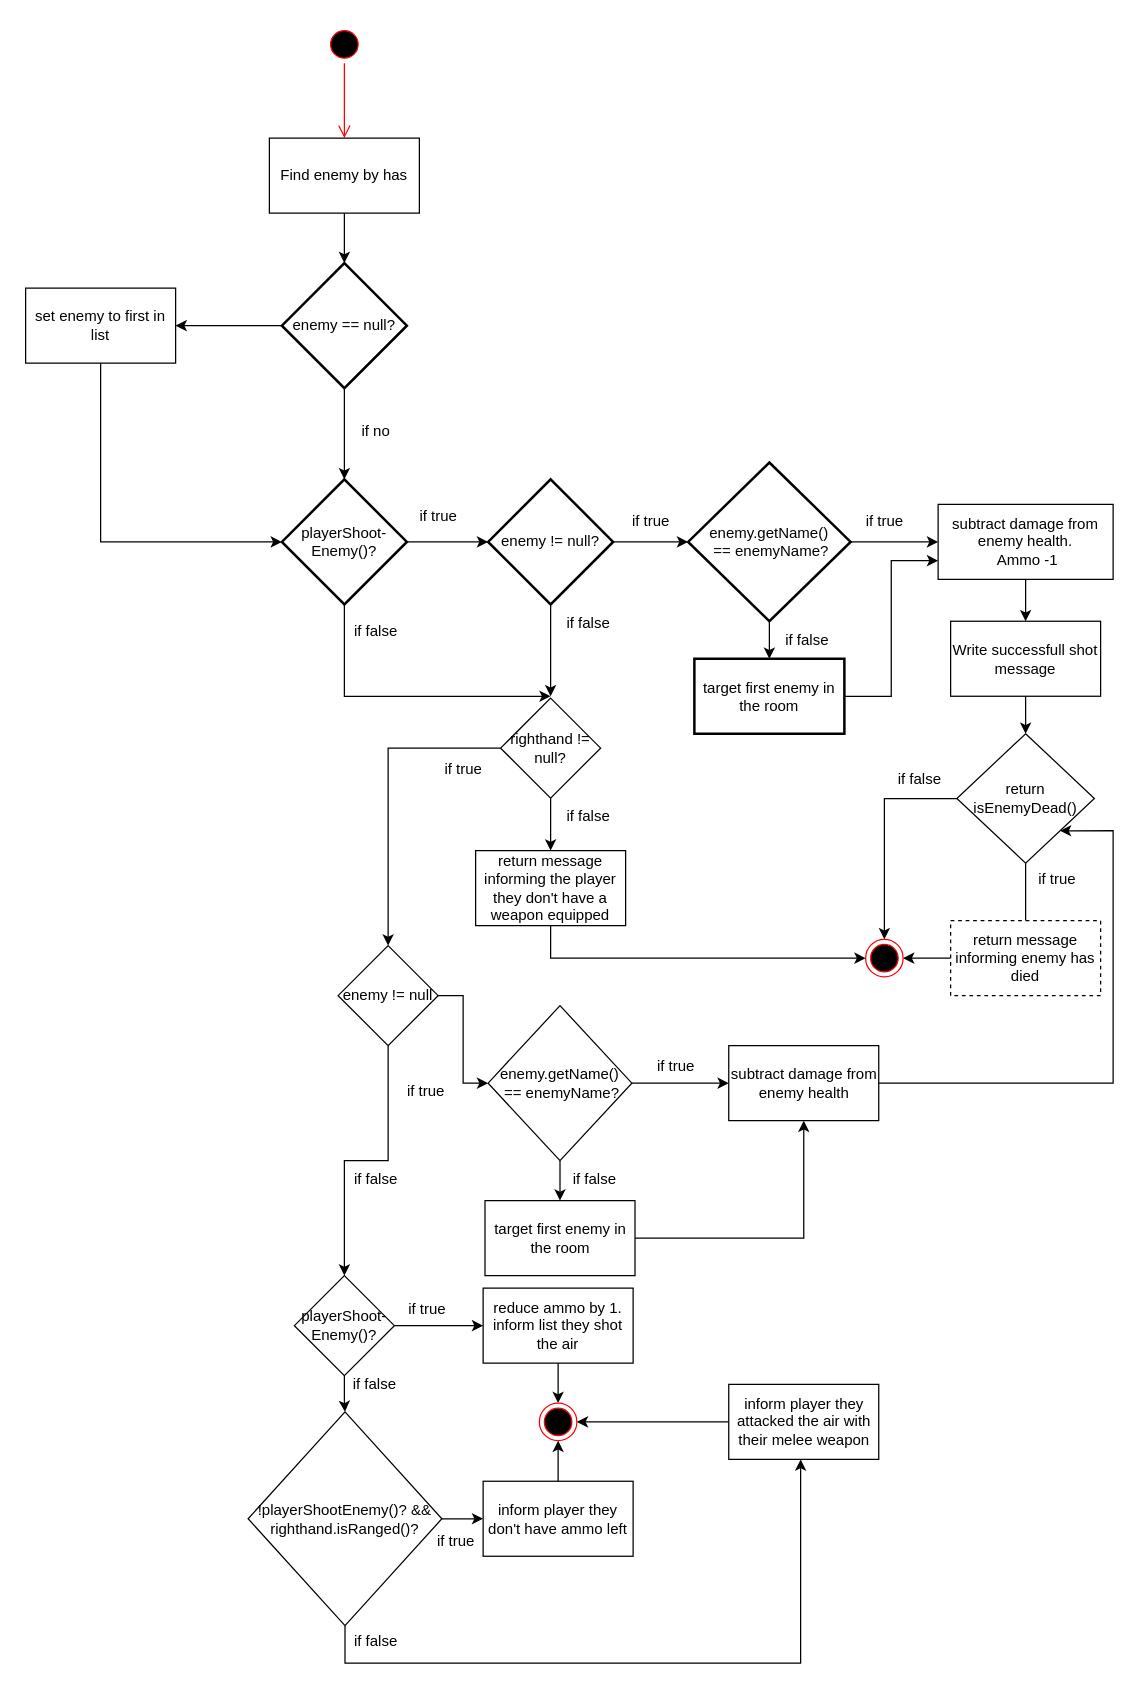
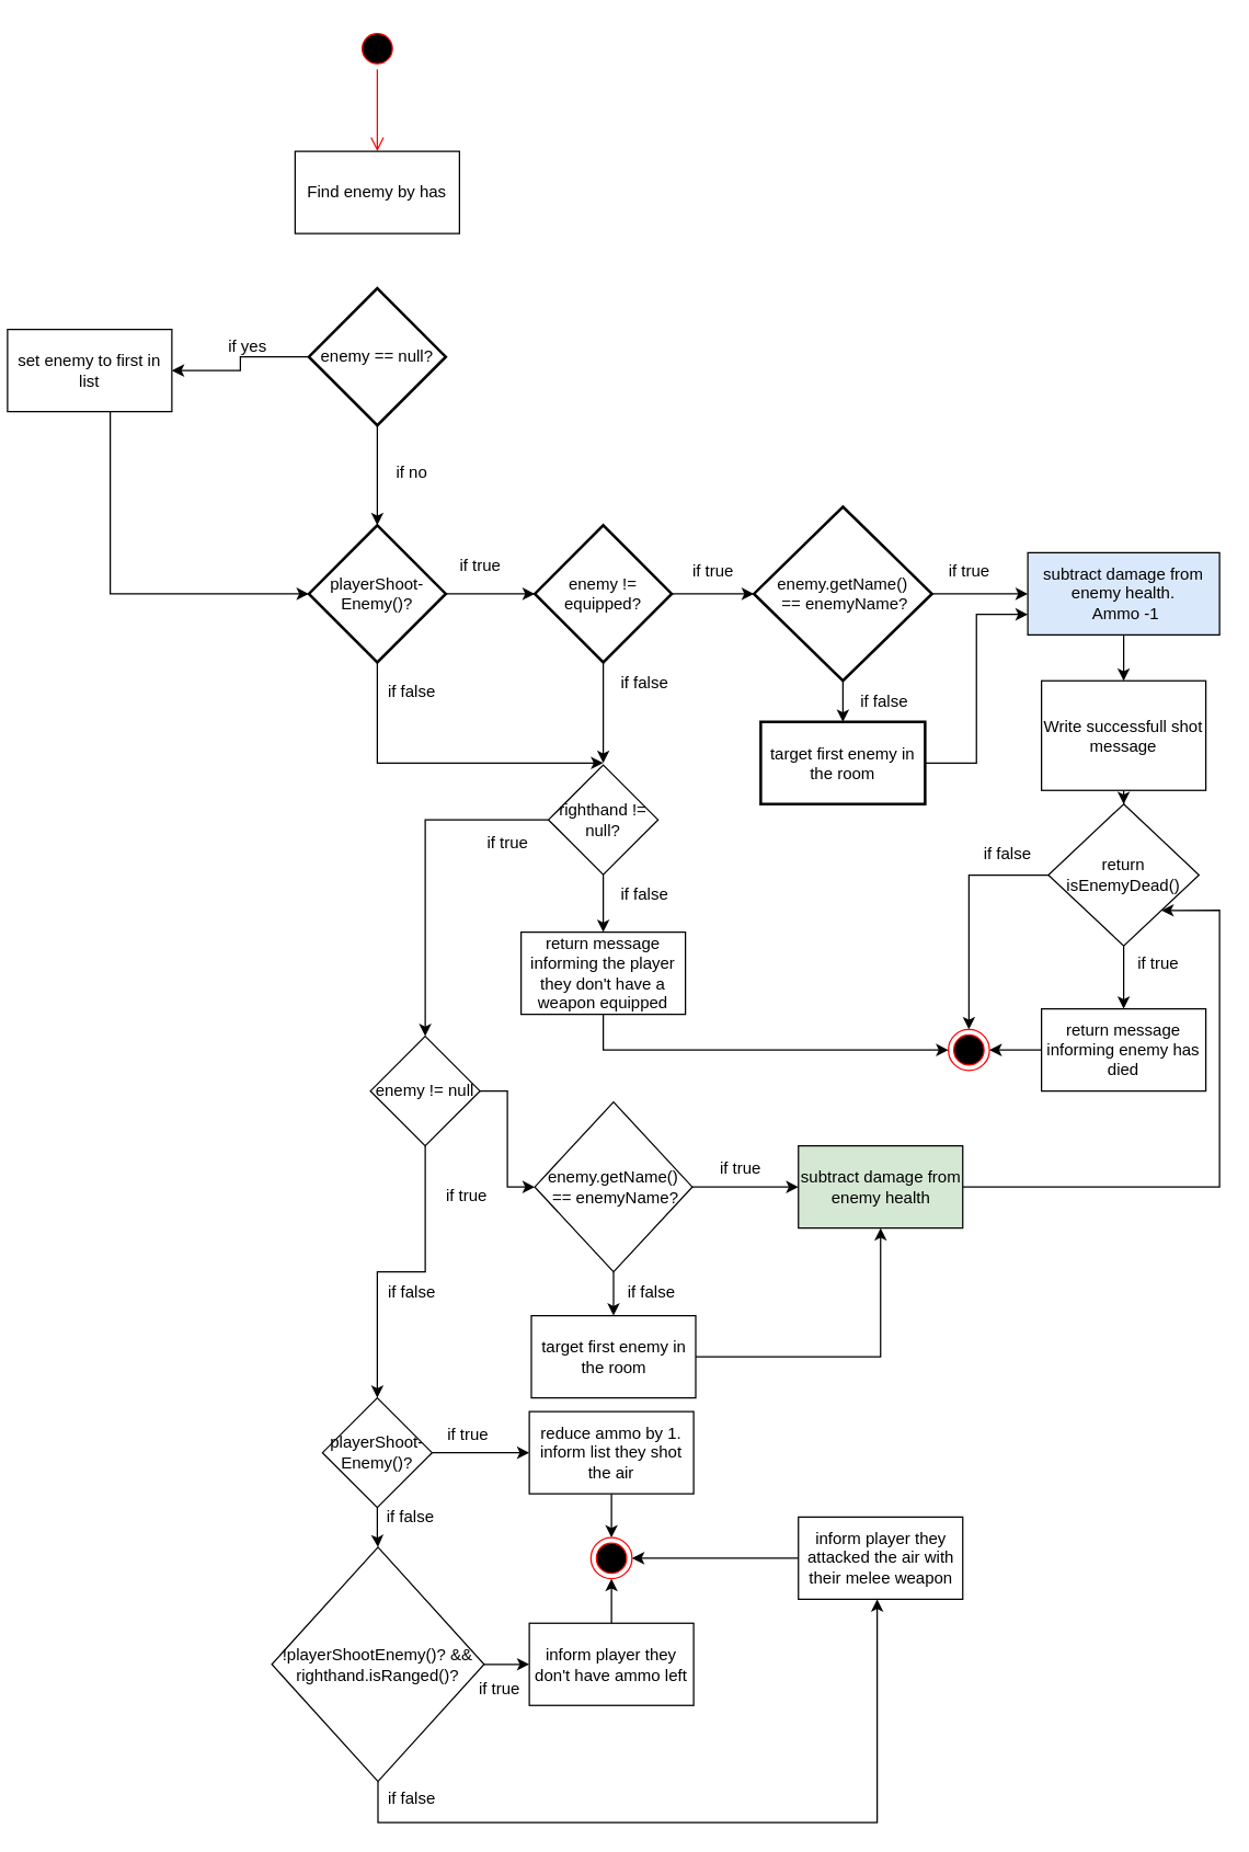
- <mxCell id="4" value="" style="edgeStyle=orthogonalEdgeStyle;rounded=0;orthogonalLoop=1;jettySize=auto;html=1;" edge="1" parent="1" source="5" target="8"><mxGeometry relative="1" as="geometry" /></mxCell>
+ <mxCell id="11" value="if yes" style="text;html=1;align=center;verticalAlign=middle;resizable=0;points=[];autosize=1;strokeColor=none;fillColor=none;" vertex="1" parent="1"><mxGeometry x="155" y="238" width="50" height="30" as="geometry" /></mxCell>
- <mxCell id="10" value="set enemy to first in list" style="rounded=0;whiteSpace=wrap;html=1;" vertex="1" parent="1"><mxGeometry x="20" y="230" width="120" height="60" as="geometry" /></mxCell>
+ <mxCell id="10" value="set enemy to first in list" style="rounded=0;whiteSpace=wrap;html=1;" vertex="1" parent="1"><mxGeometry x="5" y="240" width="120" height="60" as="geometry" /></mxCell>
- <mxCell id="18" value="enemy != null?" style="strokeWidth=2;html=1;shape=mxgraph.flowchart.decision;whiteSpace=wrap;" vertex="1" parent="1"><mxGeometry x="390" y="383" width="100" height="100" as="geometry" /></mxCell>
+ <mxCell id="18" value="enemy != equipped?" style="strokeWidth=2;html=1;shape=mxgraph.flowchart.decision;whiteSpace=wrap;" vertex="1" parent="1"><mxGeometry x="390" y="383" width="100" height="100" as="geometry" /></mxCell>
- <mxCell id="25" value="subtract damage from enemy health.&lt;div&gt;&amp;nbsp;Ammo -1&lt;/div&gt;" style="rounded=0;whiteSpace=wrap;html=1;" vertex="1" parent="1"><mxGeometry x="750" y="403" width="140" height="60" as="geometry" /></mxCell>
+ <mxCell id="25" value="subtract damage from enemy health.&lt;div&gt;&amp;nbsp;Ammo -1&lt;/div&gt;" style="rounded=0;whiteSpace=wrap;html=1;fillColor=#dae8fc;" vertex="1" parent="1"><mxGeometry x="750" y="403" width="140" height="60" as="geometry" /></mxCell>
- <mxCell id="28" value="Write successfull shot message" style="rounded=0;whiteSpace=wrap;html=1;" vertex="1" parent="1"><mxGeometry x="760" y="496.5" width="120" height="60" as="geometry" /></mxCell>
+ <mxCell id="28" value="Write successfull shot message" style="rounded=0;whiteSpace=wrap;html=1;" vertex="1" parent="1"><mxGeometry x="760" y="496.5" width="120" height="80" as="geometry" /></mxCell>
- <mxCell id="29" value="" style="edgeStyle=orthogonalEdgeStyle;rounded=0;orthogonalLoop=1;jettySize=auto;html=1;endArrow=none;" edge="1" parent="1" source="31" target="33"><mxGeometry relative="1" as="geometry" /></mxCell>
+ <mxCell id="29" value="" style="edgeStyle=orthogonalEdgeStyle;rounded=0;orthogonalLoop=1;jettySize=auto;html=1;" edge="1" parent="1" source="31" target="33"><mxGeometry relative="1" as="geometry" /></mxCell>
- <mxCell id="33" value="return message informing enemy has died" style="rounded=0;whiteSpace=wrap;html=1;dashed=1;" vertex="1" parent="1"><mxGeometry x="760" y="736" width="120" height="60" as="geometry" /></mxCell>
+ <mxCell id="33" value="return message informing enemy has died" style="rounded=0;whiteSpace=wrap;html=1;" vertex="1" parent="1"><mxGeometry x="760" y="736" width="120" height="60" as="geometry" /></mxCell>
- <mxCell id="57" value="subtract damage from enemy health" style="whiteSpace=wrap;html=1;" vertex="1" parent="1"><mxGeometry x="582.5" y="836" width="120" height="60" as="geometry" /></mxCell>
+ <mxCell id="57" value="subtract damage from enemy health" style="whiteSpace=wrap;html=1;fillColor=#d5e8d4;" vertex="1" parent="1"><mxGeometry x="582.5" y="836" width="120" height="60" as="geometry" /></mxCell>
